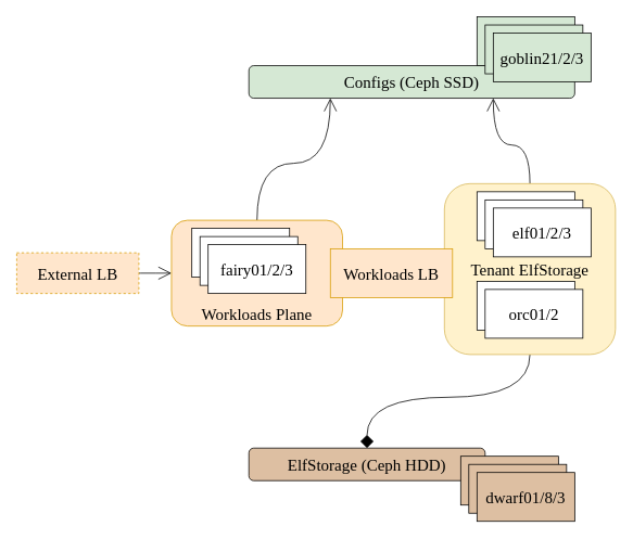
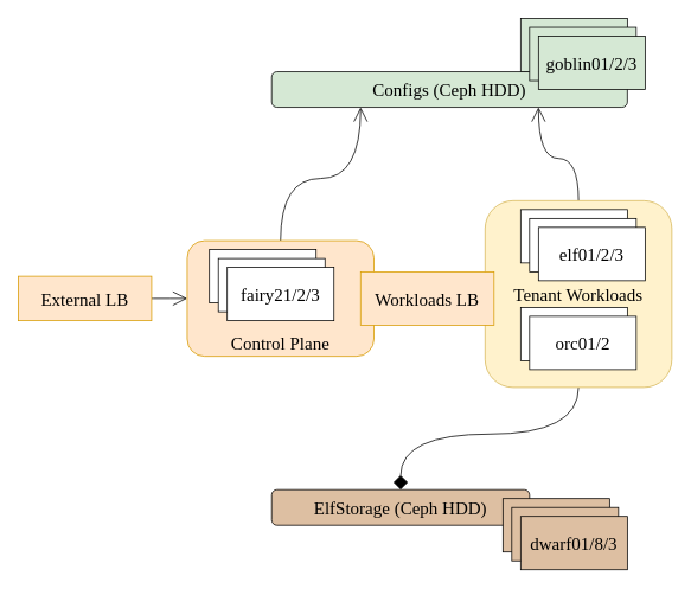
- <mxCell id="19" value="goblin21/2/3" style="rounded=0;whiteSpace=wrap;html=1;hachureGap=4;fontFamily=Architects Daughter;fontSource=https%3A%2F%2Ffonts.googleapis.com%2Fcss%3Ffamily%3DArchitects%2BDaughter;fontSize=20;fillColor=#D5E8D4;" vertex="1" parent="1"><mxGeometry x="605" y="40" width="120" height="60" as="geometry" /></mxCell>
+ <mxCell id="19" value="goblin01/2/3" style="rounded=0;whiteSpace=wrap;html=1;hachureGap=4;fontFamily=Architects Daughter;fontSource=https%3A%2F%2Ffonts.googleapis.com%2Fcss%3Ffamily%3DArchitects%2BDaughter;fontSize=20;fillColor=#D5E8D4;" vertex="1" parent="1"><mxGeometry x="605" y="40" width="120" height="60" as="geometry" /></mxCell>
- <mxCell id="16" value="Configs (Ceph SSD)" style="rounded=1;whiteSpace=wrap;html=1;hachureGap=4;fontFamily=Architects Daughter;fontSource=https%3A%2F%2Ffonts.googleapis.com%2Fcss%3Ffamily%3DArchitects%2BDaughter;fontSize=20;fillColor=#D5E8D4;" vertex="1" parent="1"><mxGeometry x="305" y="80" width="400" height="40" as="geometry" /></mxCell>
+ <mxCell id="16" value="Configs (Ceph HDD)" style="rounded=1;whiteSpace=wrap;html=1;hachureGap=4;fontFamily=Architects Daughter;fontSource=https%3A%2F%2Ffonts.googleapis.com%2Fcss%3Ffamily%3DArchitects%2BDaughter;fontSize=20;fillColor=#D5E8D4;" vertex="1" parent="1"><mxGeometry x="305" y="80" width="400" height="40" as="geometry" /></mxCell>
- <mxCell id="9" value="fairy01/2/3" style="rounded=0;whiteSpace=wrap;html=1;hachureGap=4;fontFamily=Architects Daughter;fontSource=https%3A%2F%2Ffonts.googleapis.com%2Fcss%3Ffamily%3DArchitects%2BDaughter;fontSize=20;" vertex="1" parent="1"><mxGeometry x="255" y="300" width="120" height="60" as="geometry" /></mxCell>
+ <mxCell id="9" value="fairy21/2/3" style="rounded=0;whiteSpace=wrap;html=1;hachureGap=4;fontFamily=Architects Daughter;fontSource=https%3A%2F%2Ffonts.googleapis.com%2Fcss%3Ffamily%3DArchitects%2BDaughter;fontSize=20;" vertex="1" parent="1"><mxGeometry x="255" y="300" width="120" height="60" as="geometry" /></mxCell>
- <mxCell id="6" value="Tenant ElfStorage" style="rounded=1;whiteSpace=wrap;html=1;hachureGap=4;fontFamily=Architects Daughter;fontSource=https%3A%2F%2Ffonts.googleapis.com%2Fcss%3Ffamily%3DArchitects%2BDaughter;fontSize=20;fillColor=#fff2cc;strokeColor=#d6b656;" vertex="1" parent="1"><mxGeometry x="545" y="225" width="210" height="210" as="geometry" /></mxCell>
+ <mxCell id="6" value="Tenant Workloads" style="rounded=1;whiteSpace=wrap;html=1;hachureGap=4;fontFamily=Architects Daughter;fontSource=https%3A%2F%2Ffonts.googleapis.com%2Fcss%3Ffamily%3DArchitects%2BDaughter;fontSize=20;fillColor=#fff2cc;strokeColor=#d6b656;" vertex="1" parent="1"><mxGeometry x="545" y="225" width="210" height="210" as="geometry" /></mxCell>
- <mxCell id="25" value="External LB" style="rounded=0;whiteSpace=wrap;html=1;hachureGap=4;fontFamily=Architects Daughter;fontSource=https%3A%2F%2Ffonts.googleapis.com%2Fcss%3Ffamily%3DArchitects%2BDaughter;fontSize=20;fillColor=#ffe6cc;strokeColor=#d79b00;dashed=1;" vertex="1" parent="1"><mxGeometry x="20" y="310" width="150" height="50" as="geometry" /></mxCell>
+ <mxCell id="25" value="External LB" style="rounded=0;whiteSpace=wrap;html=1;hachureGap=4;fontFamily=Architects Daughter;fontSource=https%3A%2F%2Ffonts.googleapis.com%2Fcss%3Ffamily%3DArchitects%2BDaughter;fontSize=20;fillColor=#ffe6cc;strokeColor=#d79b00;" vertex="1" parent="1"><mxGeometry x="20" y="310" width="150" height="50" as="geometry" /></mxCell>
- <mxCell id="3" value="Workloads Plane" style="rounded=1;whiteSpace=wrap;html=1;hachureGap=4;fontFamily=Architects Daughter;fontSource=https%3A%2F%2Ffonts.googleapis.com%2Fcss%3Ffamily%3DArchitects%2BDaughter;fontSize=20;fillColor=#ffe6cc;strokeColor=#d79b00;verticalAlign=bottom;" vertex="1" parent="1"><mxGeometry x="210" y="270" width="210" height="130" as="geometry" /></mxCell>
+ <mxCell id="3" value="Control Plane" style="rounded=1;whiteSpace=wrap;html=1;hachureGap=4;fontFamily=Architects Daughter;fontSource=https%3A%2F%2Ffonts.googleapis.com%2Fcss%3Ffamily%3DArchitects%2BDaughter;fontSize=20;fillColor=#ffe6cc;strokeColor=#d79b00;verticalAlign=bottom;" vertex="1" parent="1"><mxGeometry x="210" y="270" width="210" height="130" as="geometry" /></mxCell>
